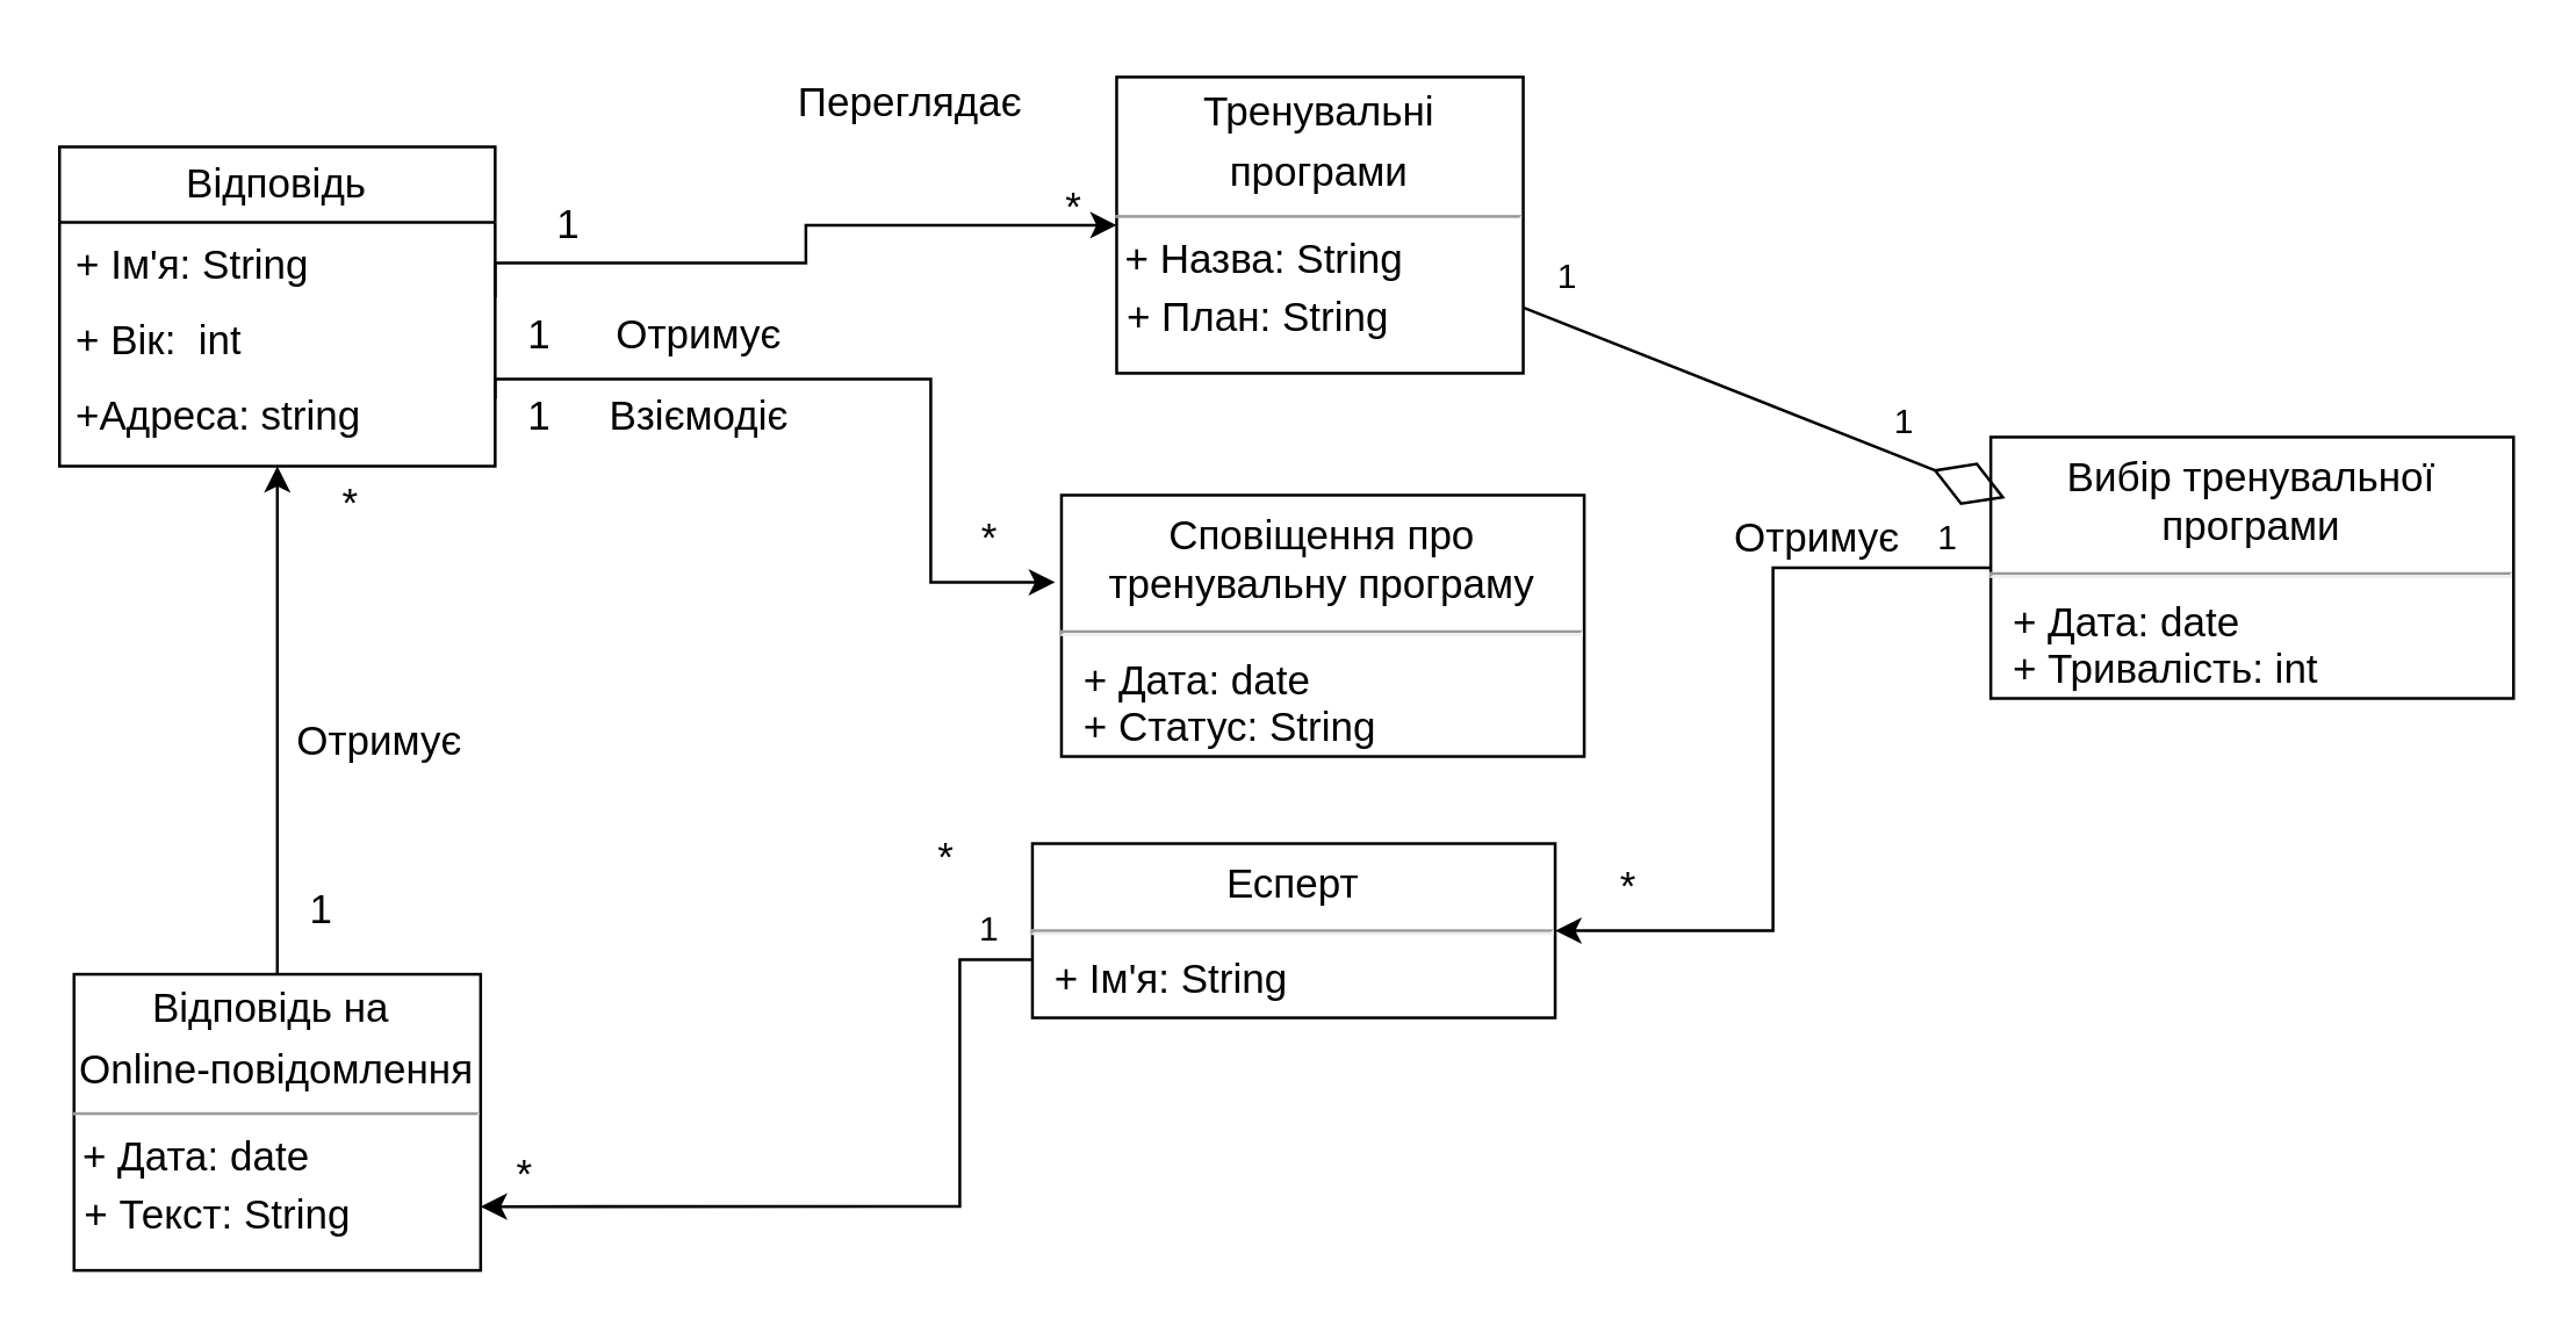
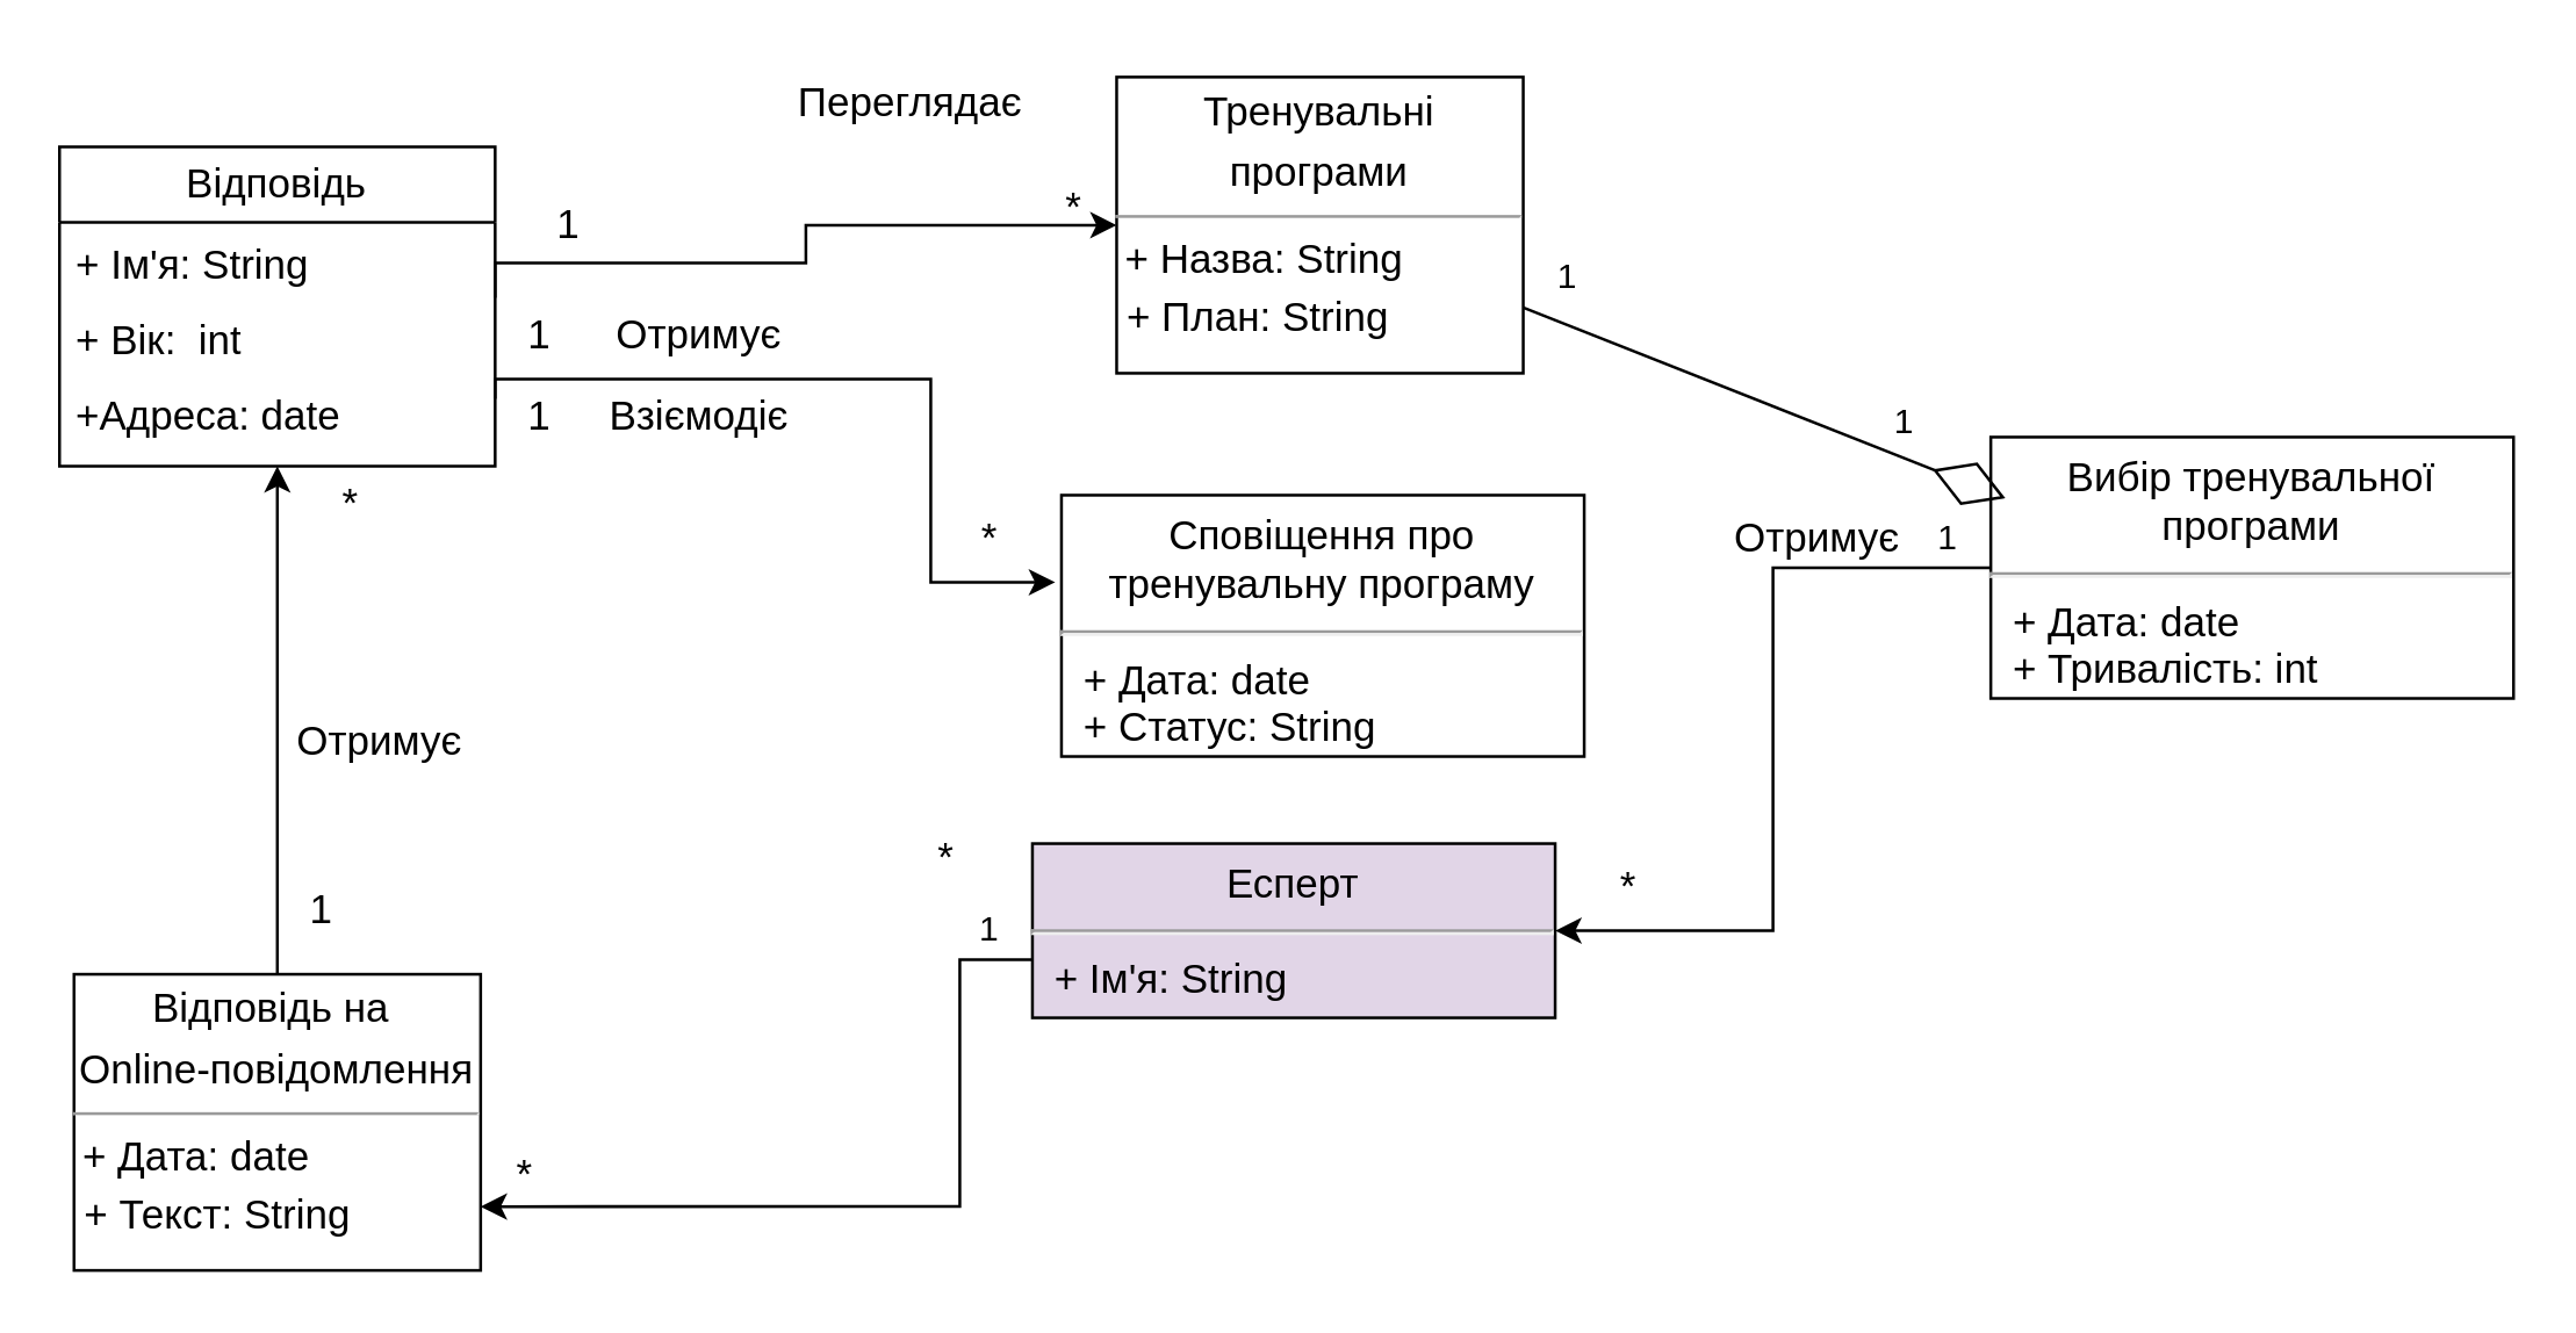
- <mxCell id="5" value="&lt;font style=&quot;font-size: 14px;&quot;&gt;+Адреса: string&lt;/font&gt;" style="text;strokeColor=none;fillColor=none;align=left;verticalAlign=top;spacingLeft=4;spacingRight=4;overflow=hidden;rotatable=0;points=[[0,0.5],[1,0.5]];portConstraint=eastwest;whiteSpace=wrap;html=1;" vertex="1" parent="2"><mxGeometry y="78" width="150" height="32" as="geometry" /></mxCell>
+ <mxCell id="5" value="&lt;font style=&quot;font-size: 14px;&quot;&gt;+Адреса: date&lt;/font&gt;" style="text;strokeColor=none;fillColor=none;align=left;verticalAlign=top;spacingLeft=4;spacingRight=4;overflow=hidden;rotatable=0;points=[[0,0.5],[1,0.5]];portConstraint=eastwest;whiteSpace=wrap;html=1;" vertex="1" parent="2"><mxGeometry y="78" width="150" height="32" as="geometry" /></mxCell>
- <mxCell id="19" value="&lt;p style=&quot;margin: 6px 0px 0px; text-align: center; font-size: 14px;&quot;&gt;Есперт&lt;/p&gt;&lt;hr style=&quot;font-size: 14px;&quot;&gt;&lt;p style=&quot;margin: 0px 0px 0px 8px; font-size: 14px;&quot;&gt;&lt;font style=&quot;font-size: 14px;&quot;&gt;+ Ім'я: String&lt;br&gt;&lt;/font&gt;&lt;/p&gt;" style="align=left;overflow=fill;html=1;dropTarget=0;whiteSpace=wrap;" vertex="1" parent="1"><mxGeometry x="355" y="290" width="180" height="60" as="geometry" /></mxCell>
+ <mxCell id="19" value="&lt;p style=&quot;margin: 6px 0px 0px; text-align: center; font-size: 14px;&quot;&gt;Есперт&lt;/p&gt;&lt;hr style=&quot;font-size: 14px;&quot;&gt;&lt;p style=&quot;margin: 0px 0px 0px 8px; font-size: 14px;&quot;&gt;&lt;font style=&quot;font-size: 14px;&quot;&gt;+ Ім'я: String&lt;br&gt;&lt;/font&gt;&lt;/p&gt;" style="align=left;overflow=fill;html=1;dropTarget=0;whiteSpace=wrap;fillColor=#e1d5e7;" vertex="1" parent="1"><mxGeometry x="355" y="290" width="180" height="60" as="geometry" /></mxCell>
